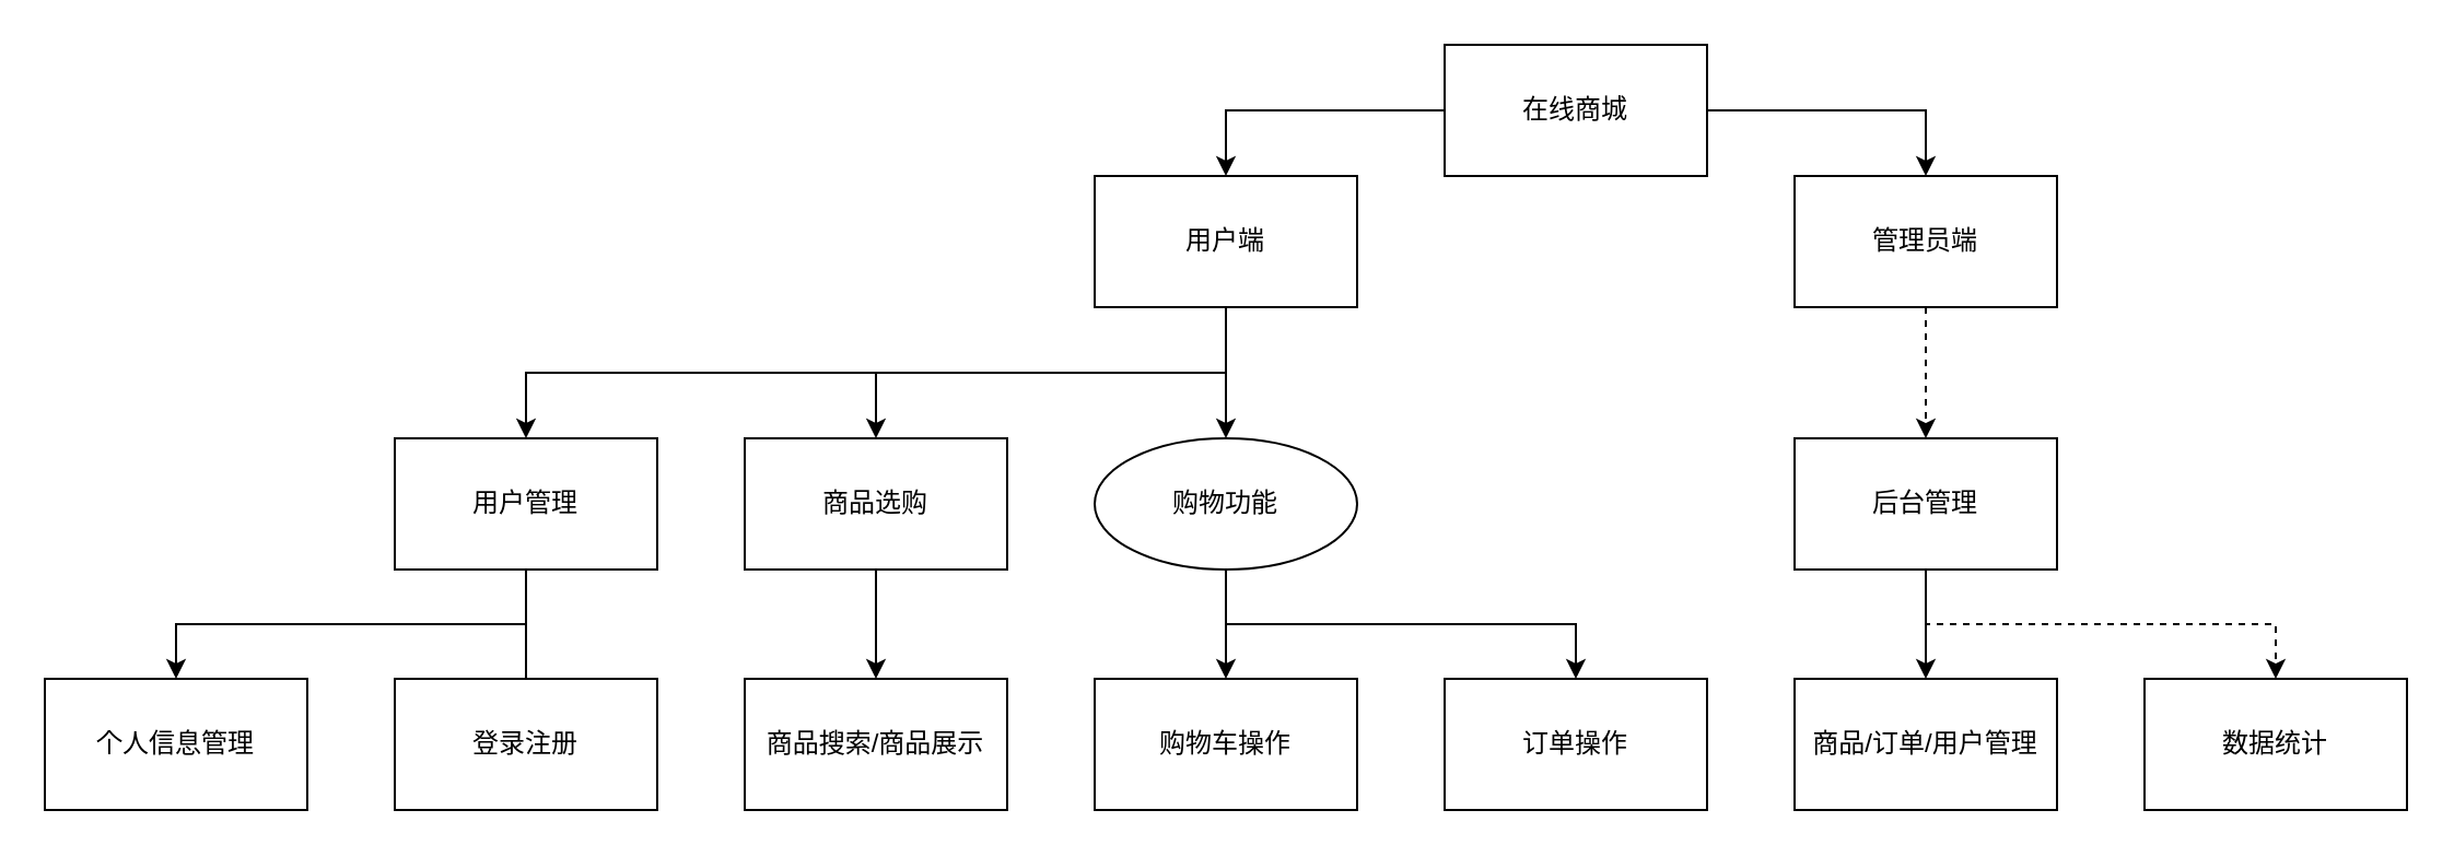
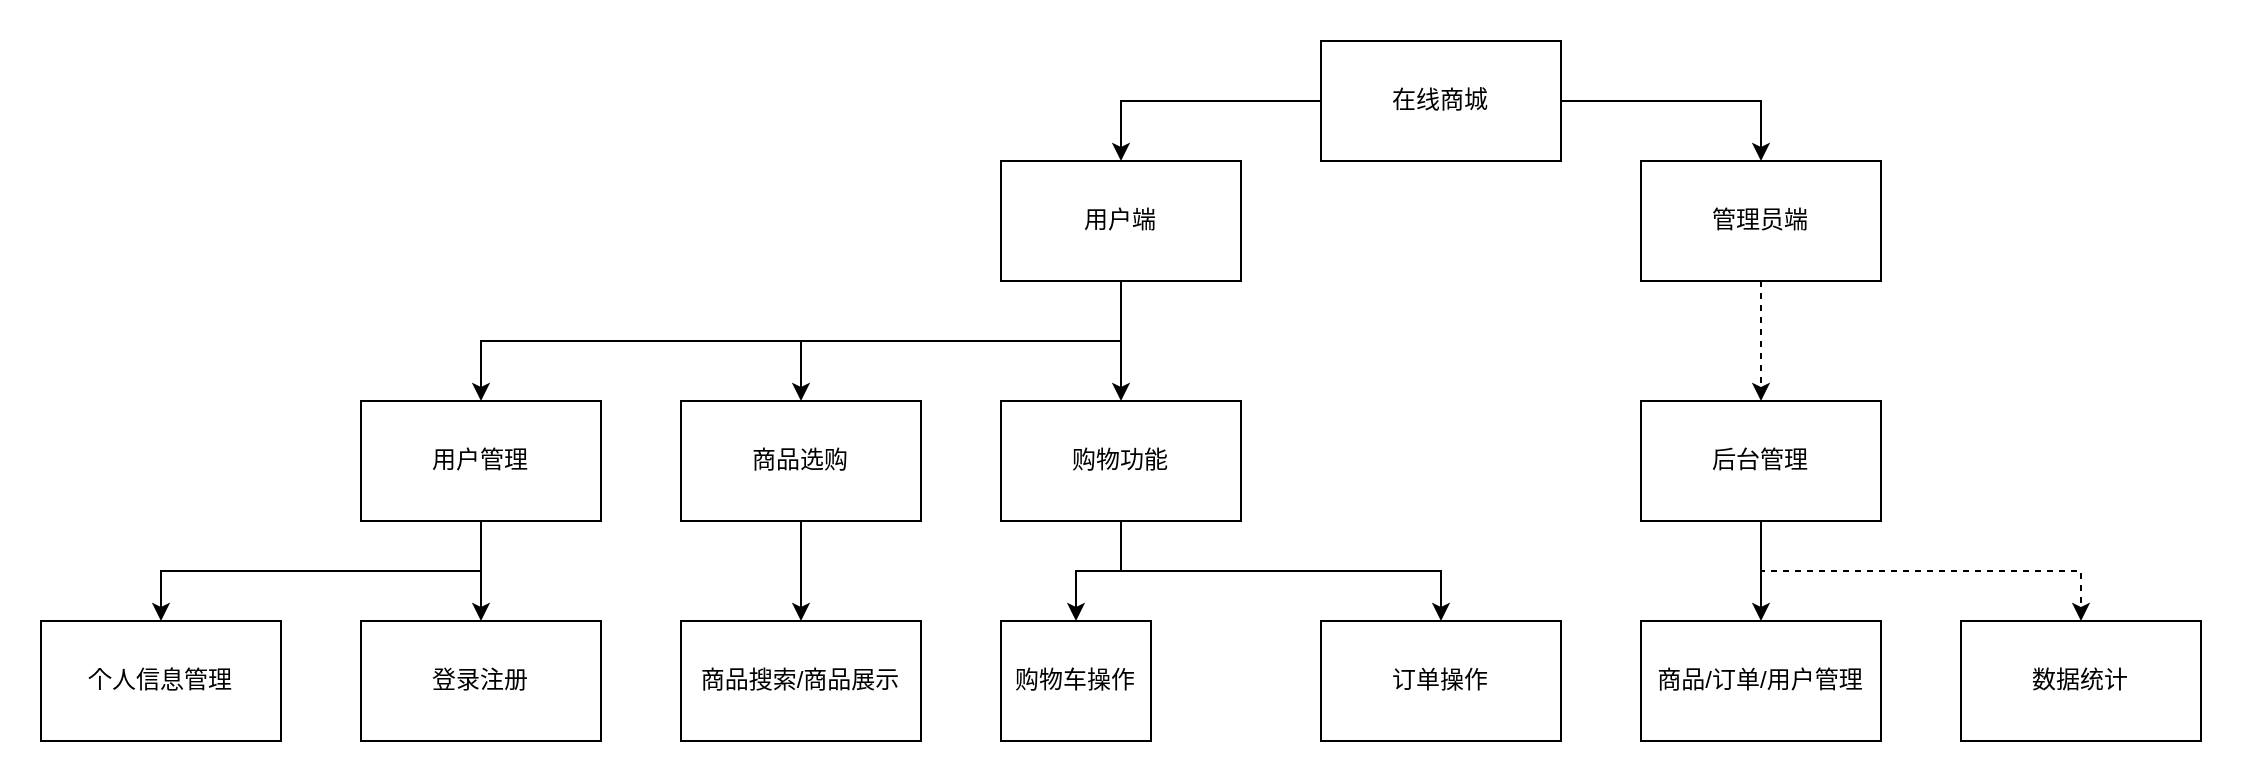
- <mxCell id="16" value="购物功能" style="ellipse;whiteSpace=wrap;html=1;" vertex="1" parent="1"><mxGeometry x="500" y="200" width="120" height="60" as="geometry" /></mxCell>
+ <mxCell id="16" value="购物功能" style="rounded=0;whiteSpace=wrap;html=1;" vertex="1" parent="1"><mxGeometry x="500" y="200" width="120" height="60" as="geometry" /></mxCell>
- <mxCell id="11" style="edgeStyle=orthogonalEdgeStyle;rounded=0;orthogonalLoop=1;jettySize=auto;html=1;endArrow=none;" edge="1" parent="1" source="13" target="23"><mxGeometry relative="1" as="geometry" /></mxCell>
+ <mxCell id="11" style="edgeStyle=orthogonalEdgeStyle;rounded=0;orthogonalLoop=1;jettySize=auto;html=1;" edge="1" parent="1" source="13" target="23"><mxGeometry relative="1" as="geometry" /></mxCell>
- <mxCell id="26" value="购物车操作" style="rounded=0;whiteSpace=wrap;html=1;" vertex="1" parent="1"><mxGeometry x="500" y="310" width="120" height="60" as="geometry" /></mxCell>
+ <mxCell id="26" value="购物车操作" style="rounded=0;whiteSpace=wrap;html=1;" vertex="1" parent="1"><mxGeometry x="500" y="310" width="75" height="60" as="geometry" /></mxCell>
